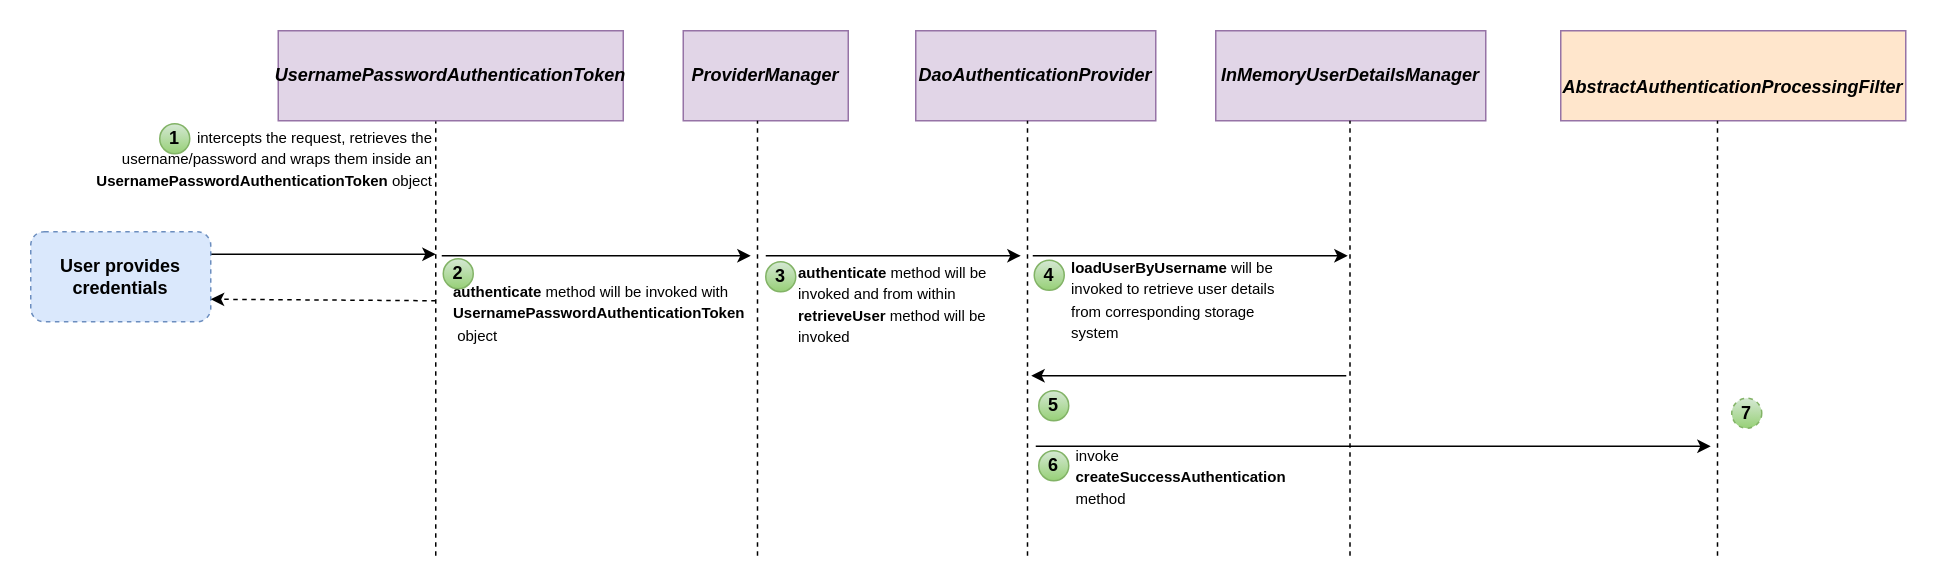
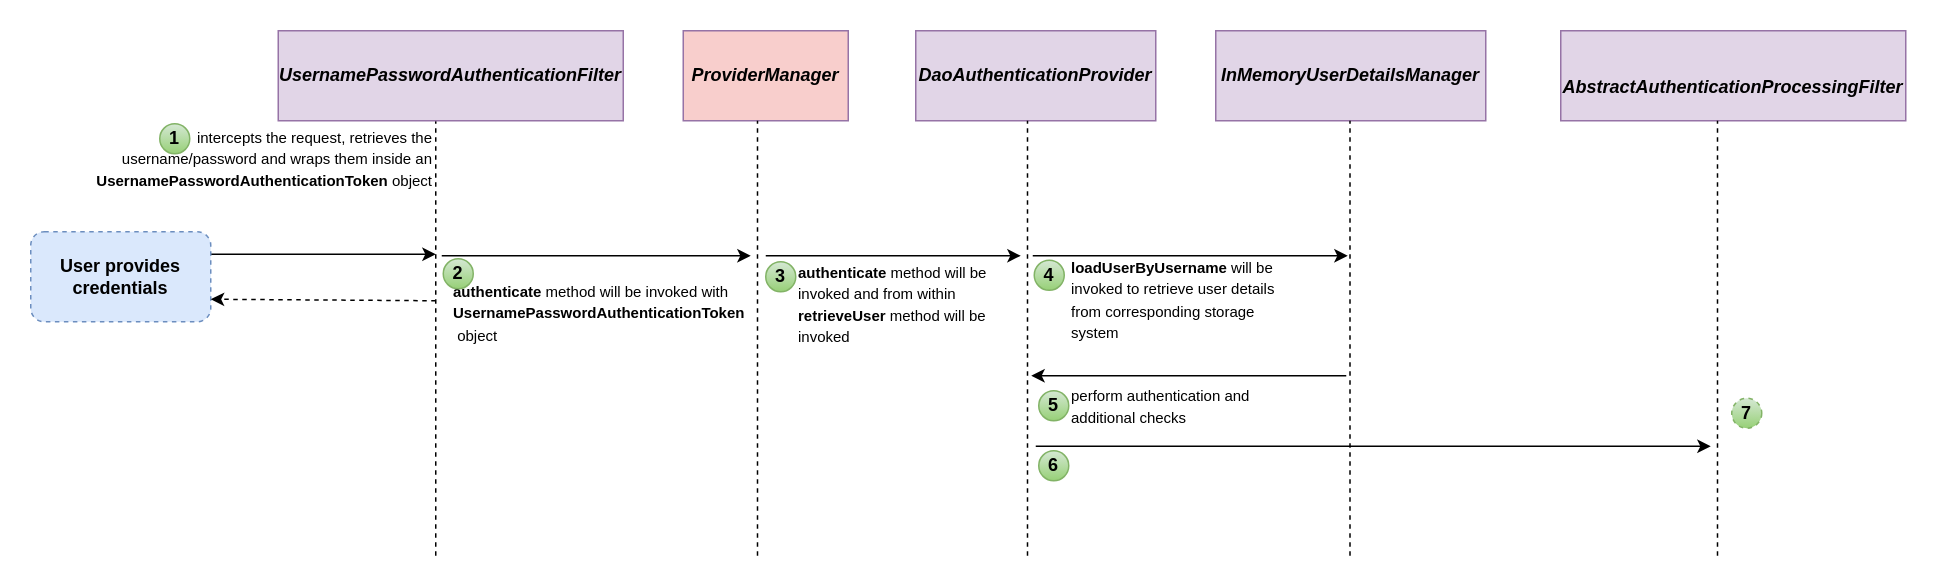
- <mxCell id="5" value="&lt;b&gt;&lt;i&gt;UsernamePasswordAuthenticationToken&lt;/i&gt;&lt;/b&gt;" style="rounded=0;whiteSpace=wrap;html=1;fillColor=#e1d5e7;strokeColor=#9673a6;" vertex="1" parent="1"><mxGeometry x="185" y="20" width="230" height="60" as="geometry" /></mxCell>
+ <mxCell id="5" value="&lt;b&gt;&lt;i&gt;UsernamePasswordAuthenticationFilter&lt;/i&gt;&lt;/b&gt;" style="rounded=0;whiteSpace=wrap;html=1;fillColor=#e1d5e7;strokeColor=#9673a6;" vertex="1" parent="1"><mxGeometry x="185" y="20" width="230" height="60" as="geometry" /></mxCell>
- <mxCell id="6" value="&lt;b&gt;&lt;i&gt;ProviderManager&lt;/i&gt;&lt;/b&gt;" style="rounded=0;whiteSpace=wrap;html=1;fillColor=#e1d5e7;strokeColor=#9673a6;" vertex="1" parent="1"><mxGeometry x="455" y="20" width="110" height="60" as="geometry" /></mxCell>
+ <mxCell id="6" value="&lt;b&gt;&lt;i&gt;ProviderManager&lt;/i&gt;&lt;/b&gt;" style="rounded=0;whiteSpace=wrap;html=1;fillColor=#f8cecc;strokeColor=#9673a6;" vertex="1" parent="1"><mxGeometry x="455" y="20" width="110" height="60" as="geometry" /></mxCell>
- <mxCell id="12" value="&lt;div&gt;&lt;b&gt;&lt;i&gt;&lt;br&gt;&lt;/i&gt;&lt;/b&gt;&lt;/div&gt;&lt;div&gt;&lt;b&gt;&lt;i&gt;AbstractAuthenticationProcessingFilter&lt;/i&gt;&lt;/b&gt;&lt;/div&gt;" style="rounded=0;whiteSpace=wrap;html=1;fillColor=#ffe6cc;strokeColor=#9673a6;" vertex="1" parent="1"><mxGeometry x="1040" y="20" width="230" height="60" as="geometry" /></mxCell>
+ <mxCell id="12" value="&lt;div&gt;&lt;b&gt;&lt;i&gt;&lt;br&gt;&lt;/i&gt;&lt;/b&gt;&lt;/div&gt;&lt;div&gt;&lt;b&gt;&lt;i&gt;AbstractAuthenticationProcessingFilter&lt;/i&gt;&lt;/b&gt;&lt;/div&gt;" style="rounded=0;whiteSpace=wrap;html=1;fillColor=#e1d5e7;strokeColor=#9673a6;" vertex="1" parent="1"><mxGeometry x="1040" y="20" width="230" height="60" as="geometry" /></mxCell>
+ <mxCell id="22" value="&lt;font style=&quot;font-size: 10px;&quot;&gt;perform authentication and additional checks&amp;nbsp;&lt;/font&gt;" style="text;html=1;align=left;verticalAlign=middle;whiteSpace=wrap;rounded=0;" vertex="1" parent="1"><mxGeometry x="712" y="255" width="145" height="30" as="geometry" /></mxCell>
- <mxCell id="24" value="&lt;font style=&quot;font-size: 10px;&quot;&gt;invoke&amp;nbsp;&lt;br&gt;&lt;b style=&quot;border-color: var(--border-color);&quot;&gt;createSuccessAuthentication&amp;nbsp;&lt;br&gt;&lt;/b&gt;&lt;span style=&quot;&quot;&gt;method&lt;/span&gt;&lt;/font&gt;" style="text;html=1;align=left;verticalAlign=middle;whiteSpace=wrap;rounded=0;" vertex="1" parent="1"><mxGeometry x="715" y="302" width="60" height="30" as="geometry" /></mxCell>
